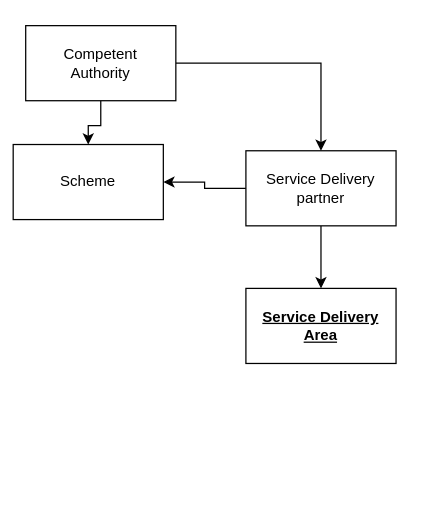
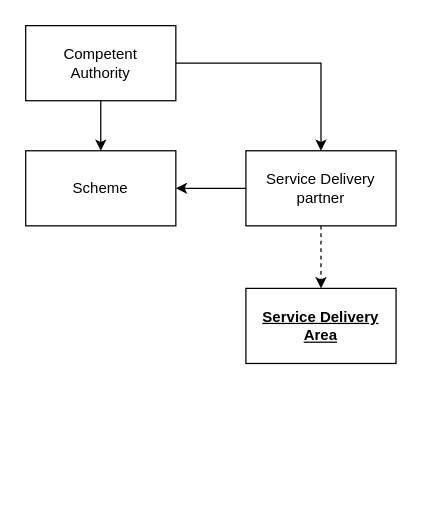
- <mxCell id="2" value="Scheme" style="rounded=0;whiteSpace=wrap;html=1;" parent="1" vertex="1"><mxGeometry x="10" y="115" width="120" height="60" as="geometry" /></mxCell>
+ <mxCell id="2" value="Scheme" style="rounded=0;whiteSpace=wrap;html=1;" parent="1" vertex="1"><mxGeometry x="20" y="120" width="120" height="60" as="geometry" /></mxCell>
- <mxCell id="3" value="" style="edgeStyle=orthogonalEdgeStyle;rounded=0;orthogonalLoop=1;jettySize=auto;html=1;" edge="1" parent="1" source="5" target="10"><mxGeometry relative="1" as="geometry" /></mxCell>
+ <mxCell id="3" value="" style="edgeStyle=orthogonalEdgeStyle;rounded=0;orthogonalLoop=1;jettySize=auto;html=1;dashed=1;" edge="1" parent="1" source="5" target="10"><mxGeometry relative="1" as="geometry" /></mxCell>
